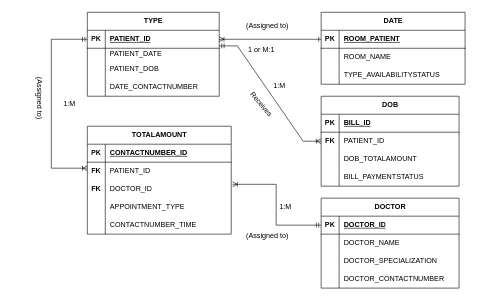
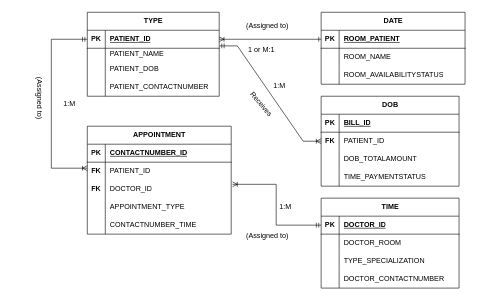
- <mxCell id="24" value="PATIENT_DATE" style="shape=partialRectangle;connectable=0;fillColor=none;top=0;left=0;bottom=0;right=0;align=left;spacingLeft=6;overflow=hidden;whiteSpace=wrap;html=1;" vertex="1" parent="22"><mxGeometry x="30" width="190" height="20" as="geometry"><mxRectangle width="190" height="20" as="alternateBounds" /></mxGeometry></mxCell>
+ <mxCell id="24" value="PATIENT_NAME" style="shape=partialRectangle;connectable=0;fillColor=none;top=0;left=0;bottom=0;right=0;align=left;spacingLeft=6;overflow=hidden;whiteSpace=wrap;html=1;" vertex="1" parent="22"><mxGeometry x="30" width="190" height="20" as="geometry"><mxRectangle width="190" height="20" as="alternateBounds" /></mxGeometry></mxCell>
- <mxCell id="53" value="TYPE_AVAILABILITYSTATUS" style="shape=partialRectangle;connectable=0;fillColor=none;top=0;left=0;bottom=0;right=0;align=left;spacingLeft=6;overflow=hidden;whiteSpace=wrap;html=1;" vertex="1" parent="51"><mxGeometry x="30" width="210" height="30" as="geometry"><mxRectangle width="210" height="30" as="alternateBounds" /></mxGeometry></mxCell>
+ <mxCell id="53" value="ROOM_AVAILABILITYSTATUS" style="shape=partialRectangle;connectable=0;fillColor=none;top=0;left=0;bottom=0;right=0;align=left;spacingLeft=6;overflow=hidden;whiteSpace=wrap;html=1;" vertex="1" parent="51"><mxGeometry x="30" width="210" height="30" as="geometry"><mxRectangle width="210" height="30" as="alternateBounds" /></mxGeometry></mxCell>
- <mxCell id="30" value="DATE_CONTACTNUMBER" style="shape=partialRectangle;connectable=0;fillColor=none;top=0;left=0;bottom=0;right=0;align=left;spacingLeft=6;overflow=hidden;whiteSpace=wrap;html=1;" vertex="1" parent="28"><mxGeometry x="30" width="190" height="30" as="geometry"><mxRectangle width="190" height="30" as="alternateBounds" /></mxGeometry></mxCell>
+ <mxCell id="30" value="PATIENT_CONTACTNUMBER" style="shape=partialRectangle;connectable=0;fillColor=none;top=0;left=0;bottom=0;right=0;align=left;spacingLeft=6;overflow=hidden;whiteSpace=wrap;html=1;" vertex="1" parent="28"><mxGeometry x="30" width="190" height="30" as="geometry"><mxRectangle width="190" height="30" as="alternateBounds" /></mxGeometry></mxCell>
- <mxCell id="2" value="TOTALAMOUNT" style="shape=table;startSize=30;container=1;collapsible=1;childLayout=tableLayout;fixedRows=1;rowLines=0;fontStyle=1;align=center;resizeLast=1;html=1;" vertex="1" parent="1"><mxGeometry x="145" y="210" width="240" height="180" as="geometry" /></mxCell>
+ <mxCell id="2" value="APPOINTMENT" style="shape=table;startSize=30;container=1;collapsible=1;childLayout=tableLayout;fixedRows=1;rowLines=0;fontStyle=1;align=center;resizeLast=1;html=1;" vertex="1" parent="1"><mxGeometry x="145" y="210" width="240" height="180" as="geometry" /></mxCell>
- <mxCell id="66" value="BILL_PAYMENTSTATUS" style="shape=partialRectangle;connectable=0;fillColor=none;top=0;left=0;bottom=0;right=0;align=left;spacingLeft=6;overflow=hidden;whiteSpace=wrap;html=1;" vertex="1" parent="64"><mxGeometry x="30" width="200" height="30" as="geometry"><mxRectangle width="200" height="30" as="alternateBounds" /></mxGeometry></mxCell>
+ <mxCell id="66" value="TIME_PAYMENTSTATUS" style="shape=partialRectangle;connectable=0;fillColor=none;top=0;left=0;bottom=0;right=0;align=left;spacingLeft=6;overflow=hidden;whiteSpace=wrap;html=1;" vertex="1" parent="64"><mxGeometry x="30" width="200" height="30" as="geometry"><mxRectangle width="200" height="30" as="alternateBounds" /></mxGeometry></mxCell>
- <mxCell id="31" value="DOCTOR" style="shape=table;startSize=30;container=1;collapsible=1;childLayout=tableLayout;fixedRows=1;rowLines=0;fontStyle=1;align=center;resizeLast=1;html=1;" vertex="1" parent="1"><mxGeometry x="535" y="330" width="230" height="150" as="geometry" /></mxCell>
+ <mxCell id="31" value="TIME" style="shape=table;startSize=30;container=1;collapsible=1;childLayout=tableLayout;fixedRows=1;rowLines=0;fontStyle=1;align=center;resizeLast=1;html=1;" vertex="1" parent="1"><mxGeometry x="535" y="330" width="230" height="150" as="geometry" /></mxCell>
- <mxCell id="37" value="DOCTOR_NAME" style="shape=partialRectangle;connectable=0;fillColor=none;top=0;left=0;bottom=0;right=0;align=left;spacingLeft=6;overflow=hidden;whiteSpace=wrap;html=1;" vertex="1" parent="35"><mxGeometry x="30" width="200" height="30" as="geometry"><mxRectangle width="200" height="30" as="alternateBounds" /></mxGeometry></mxCell>
+ <mxCell id="37" value="DOCTOR_ROOM" style="shape=partialRectangle;connectable=0;fillColor=none;top=0;left=0;bottom=0;right=0;align=left;spacingLeft=6;overflow=hidden;whiteSpace=wrap;html=1;" vertex="1" parent="35"><mxGeometry x="30" width="200" height="30" as="geometry"><mxRectangle width="200" height="30" as="alternateBounds" /></mxGeometry></mxCell>
- <mxCell id="40" value="DOCTOR_SPECIALIZATION" style="shape=partialRectangle;connectable=0;fillColor=none;top=0;left=0;bottom=0;right=0;align=left;spacingLeft=6;overflow=hidden;whiteSpace=wrap;html=1;" vertex="1" parent="38"><mxGeometry x="30" width="200" height="30" as="geometry"><mxRectangle width="200" height="30" as="alternateBounds" /></mxGeometry></mxCell>
+ <mxCell id="40" value="TYPE_SPECIALIZATION" style="shape=partialRectangle;connectable=0;fillColor=none;top=0;left=0;bottom=0;right=0;align=left;spacingLeft=6;overflow=hidden;whiteSpace=wrap;html=1;" vertex="1" parent="38"><mxGeometry x="30" width="200" height="30" as="geometry"><mxRectangle width="200" height="30" as="alternateBounds" /></mxGeometry></mxCell>
